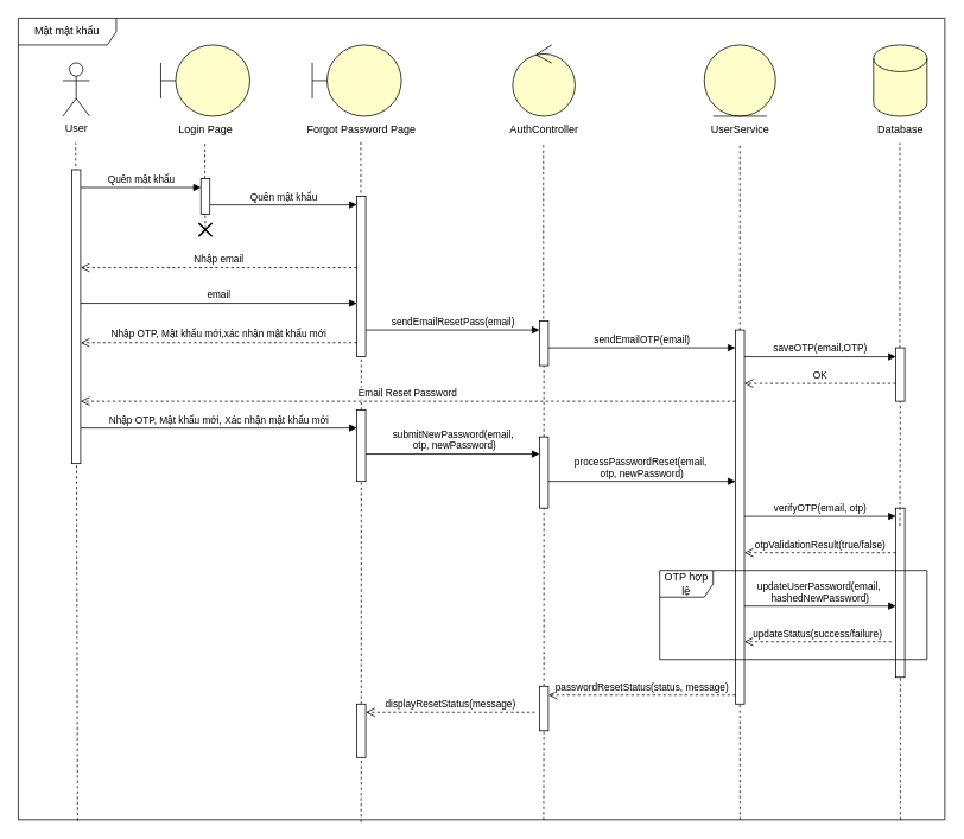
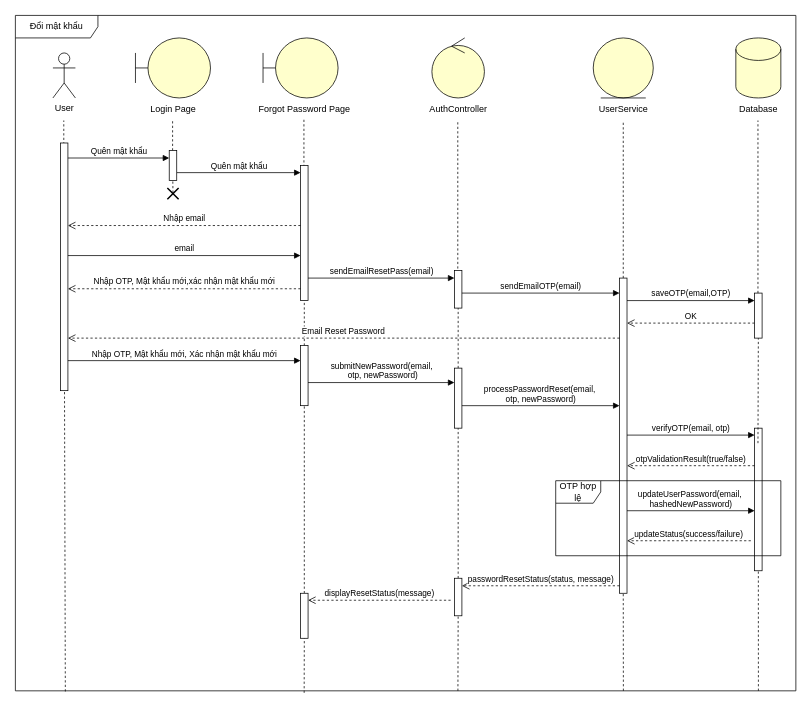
- <mxCell id="64" value="Mật mật khẩu" style="shape=umlFrame;whiteSpace=wrap;html=1;pointerEvents=0;width=110;height=30;" vertex="1" parent="1"><mxGeometry x="20" y="20" width="1040" height="900" as="geometry" /></mxCell>
+ <mxCell id="64" value="Đổi mật khẩu" style="shape=umlFrame;whiteSpace=wrap;html=1;pointerEvents=0;width=110;height=30;" vertex="1" parent="1"><mxGeometry x="20" y="20" width="1040" height="900" as="geometry" /></mxCell>
